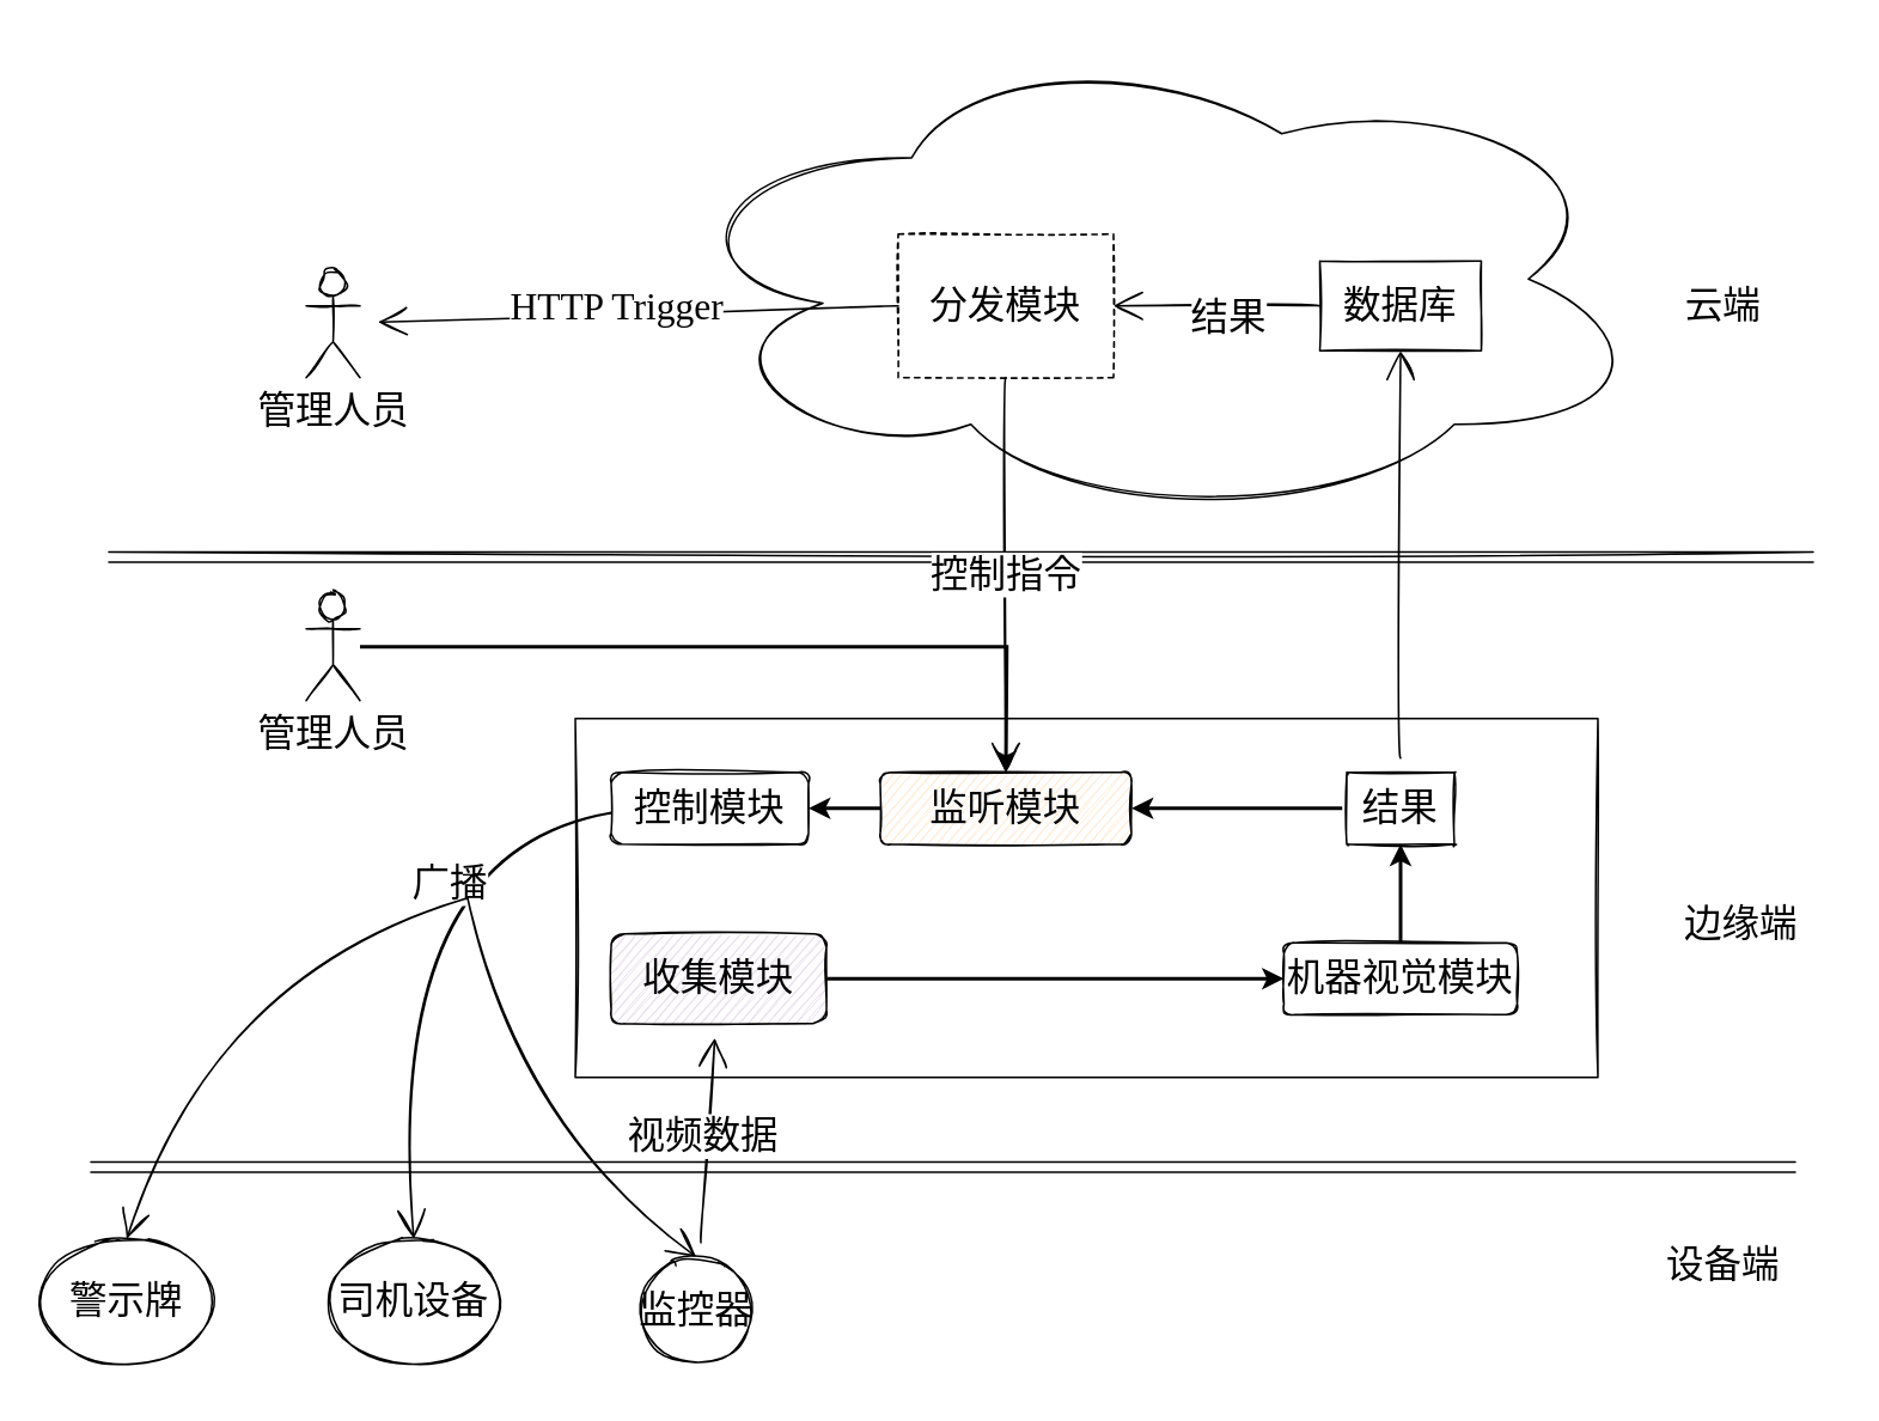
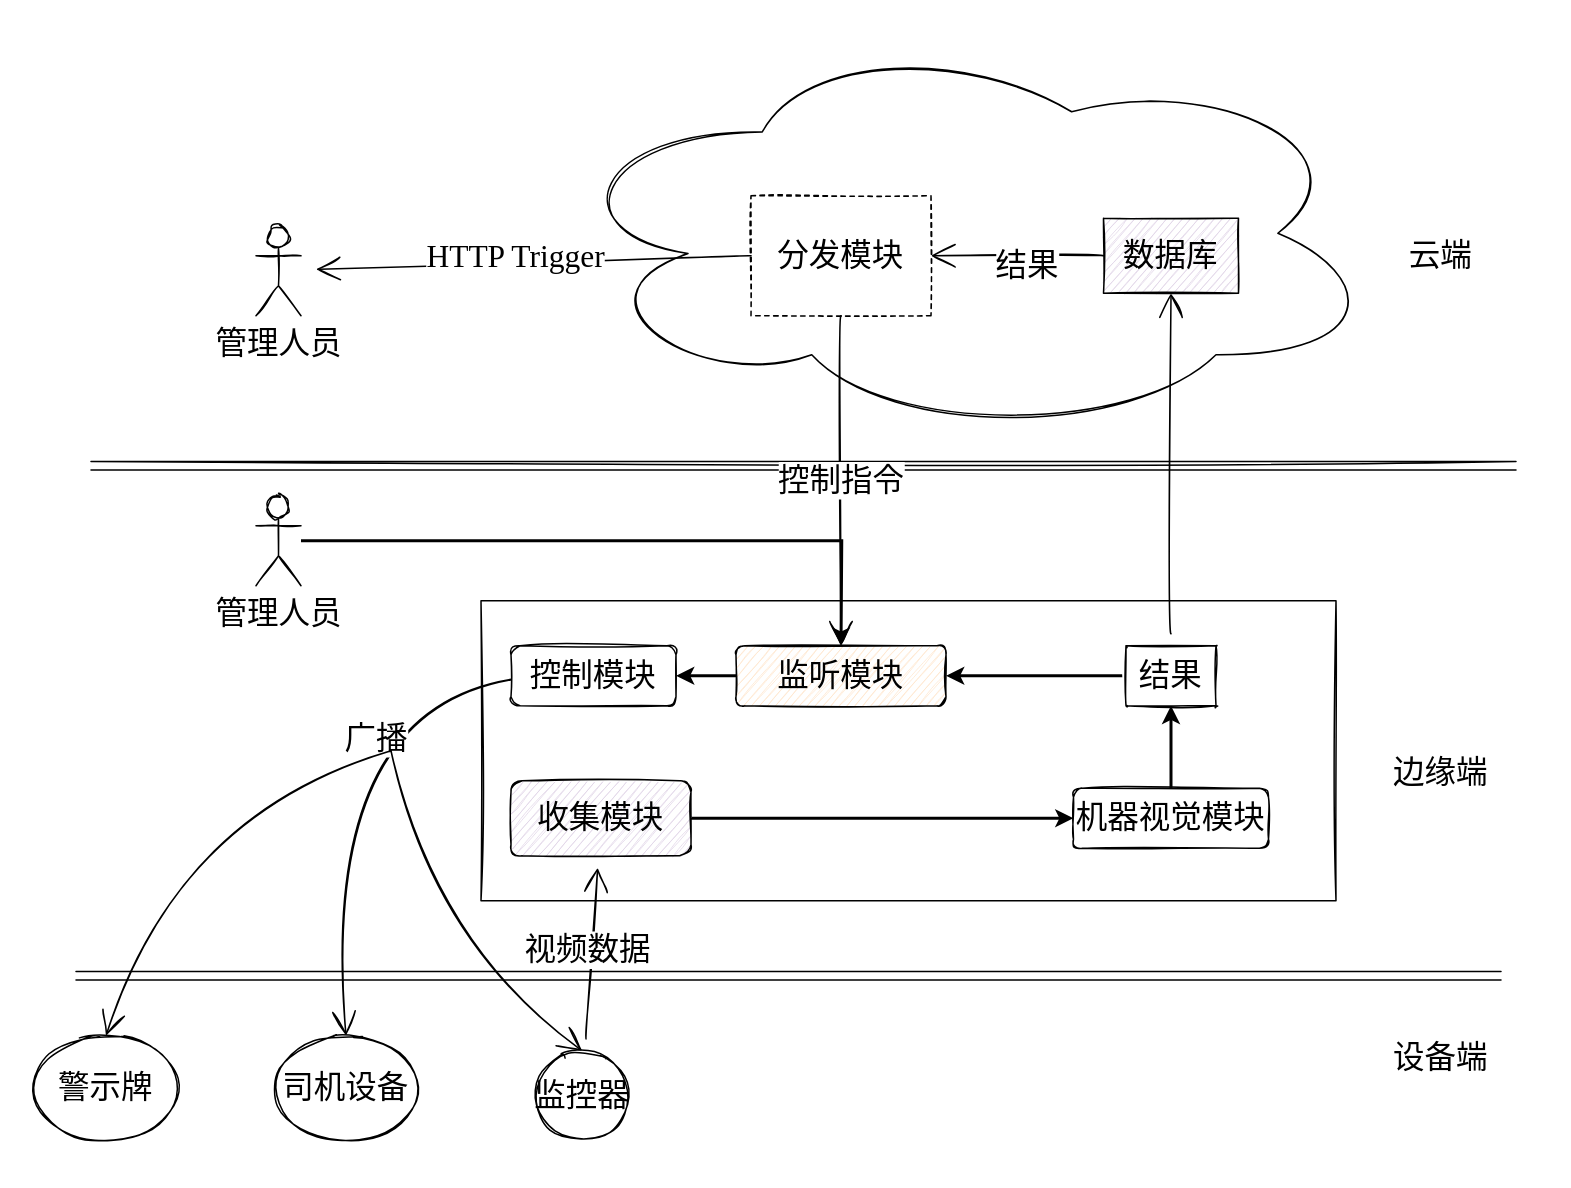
- <mxCell id="25" value="数据库" style="rounded=0;whiteSpace=wrap;html=1;sketch=1;hachureGap=4;pointerEvents=0;fontFamily=宋体;fontSize=21;" vertex="1" parent="1"><mxGeometry x="735" y="145" width="90" height="50" as="geometry" /></mxCell>
+ <mxCell id="25" value="数据库" style="rounded=0;whiteSpace=wrap;html=1;sketch=1;hachureGap=4;pointerEvents=0;fontFamily=宋体;fontSize=21;fillColor=#e1d5e7;" vertex="1" parent="1"><mxGeometry x="735" y="145" width="90" height="50" as="geometry" /></mxCell>
- <mxCell id="22" value="边缘端" style="text;strokeColor=none;fillColor=none;html=1;align=center;verticalAlign=middle;whiteSpace=wrap;rounded=0;sketch=1;hachureGap=4;pointerEvents=0;fontFamily=宋体;fontSize=21;" vertex="1" parent="1"><mxGeometry x="905" y="450" width="130" height="130" as="geometry" /></mxCell>
+ <mxCell id="22" value="边缘端" style="text;strokeColor=none;fillColor=none;html=1;align=center;verticalAlign=middle;whiteSpace=wrap;rounded=0;sketch=1;hachureGap=4;pointerEvents=0;fontFamily=宋体;fontSize=21;" vertex="1" parent="1"><mxGeometry x="895" y="450" width="130" height="130" as="geometry" /></mxCell>
